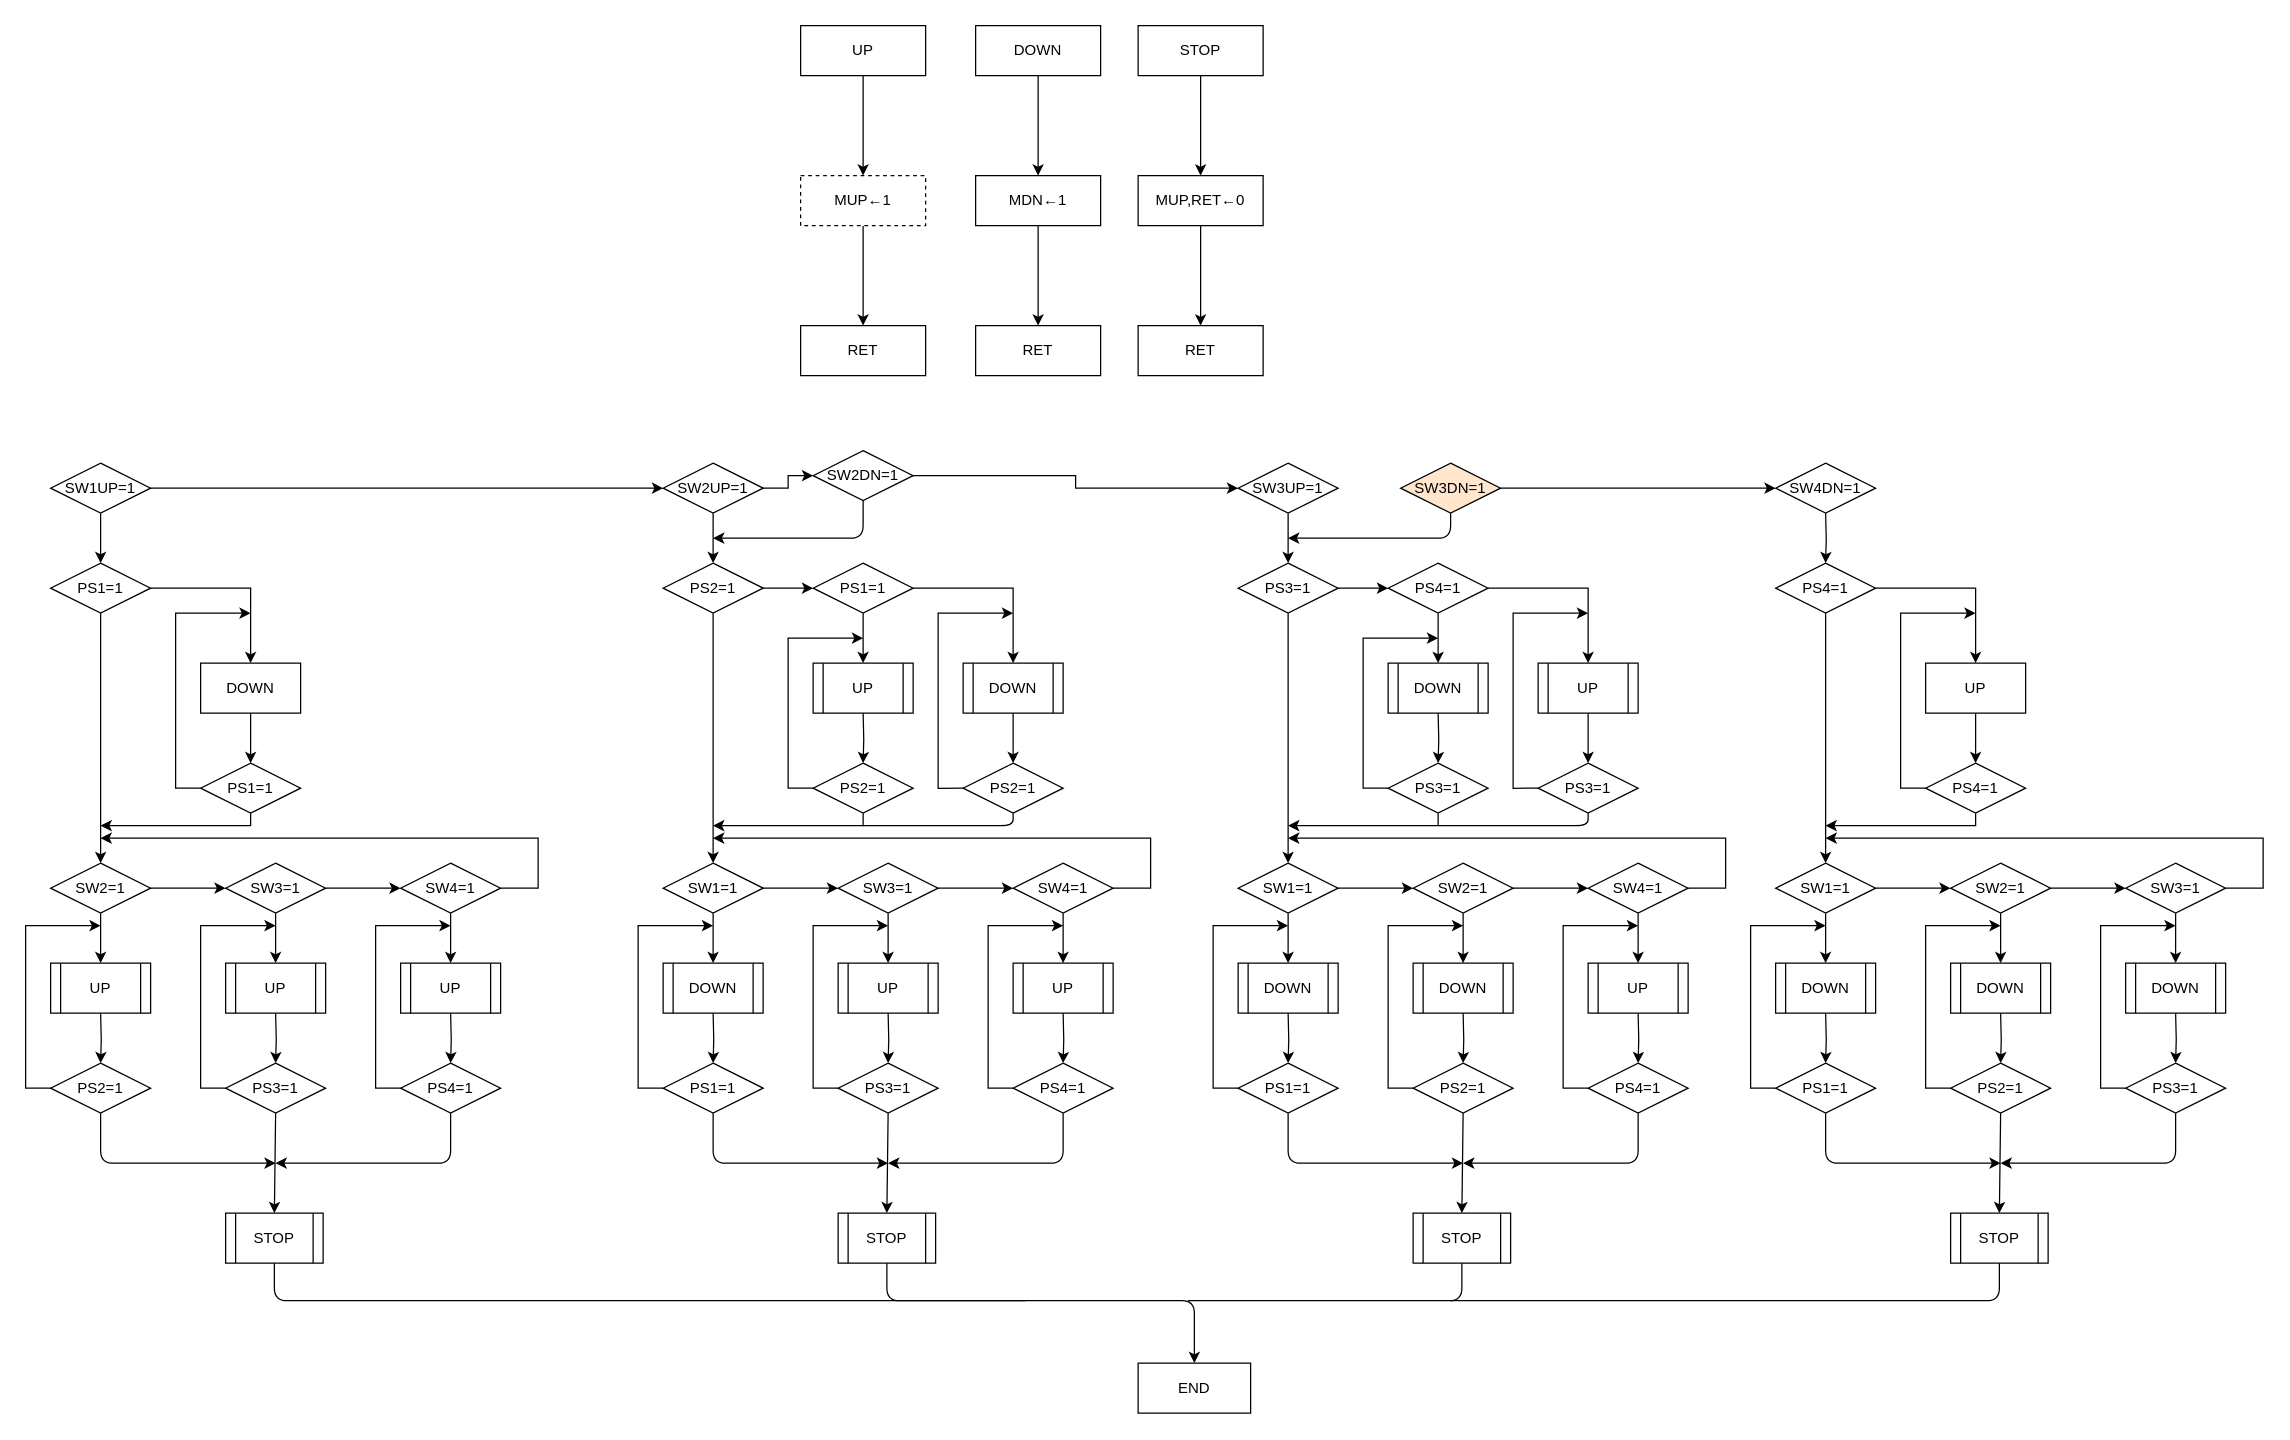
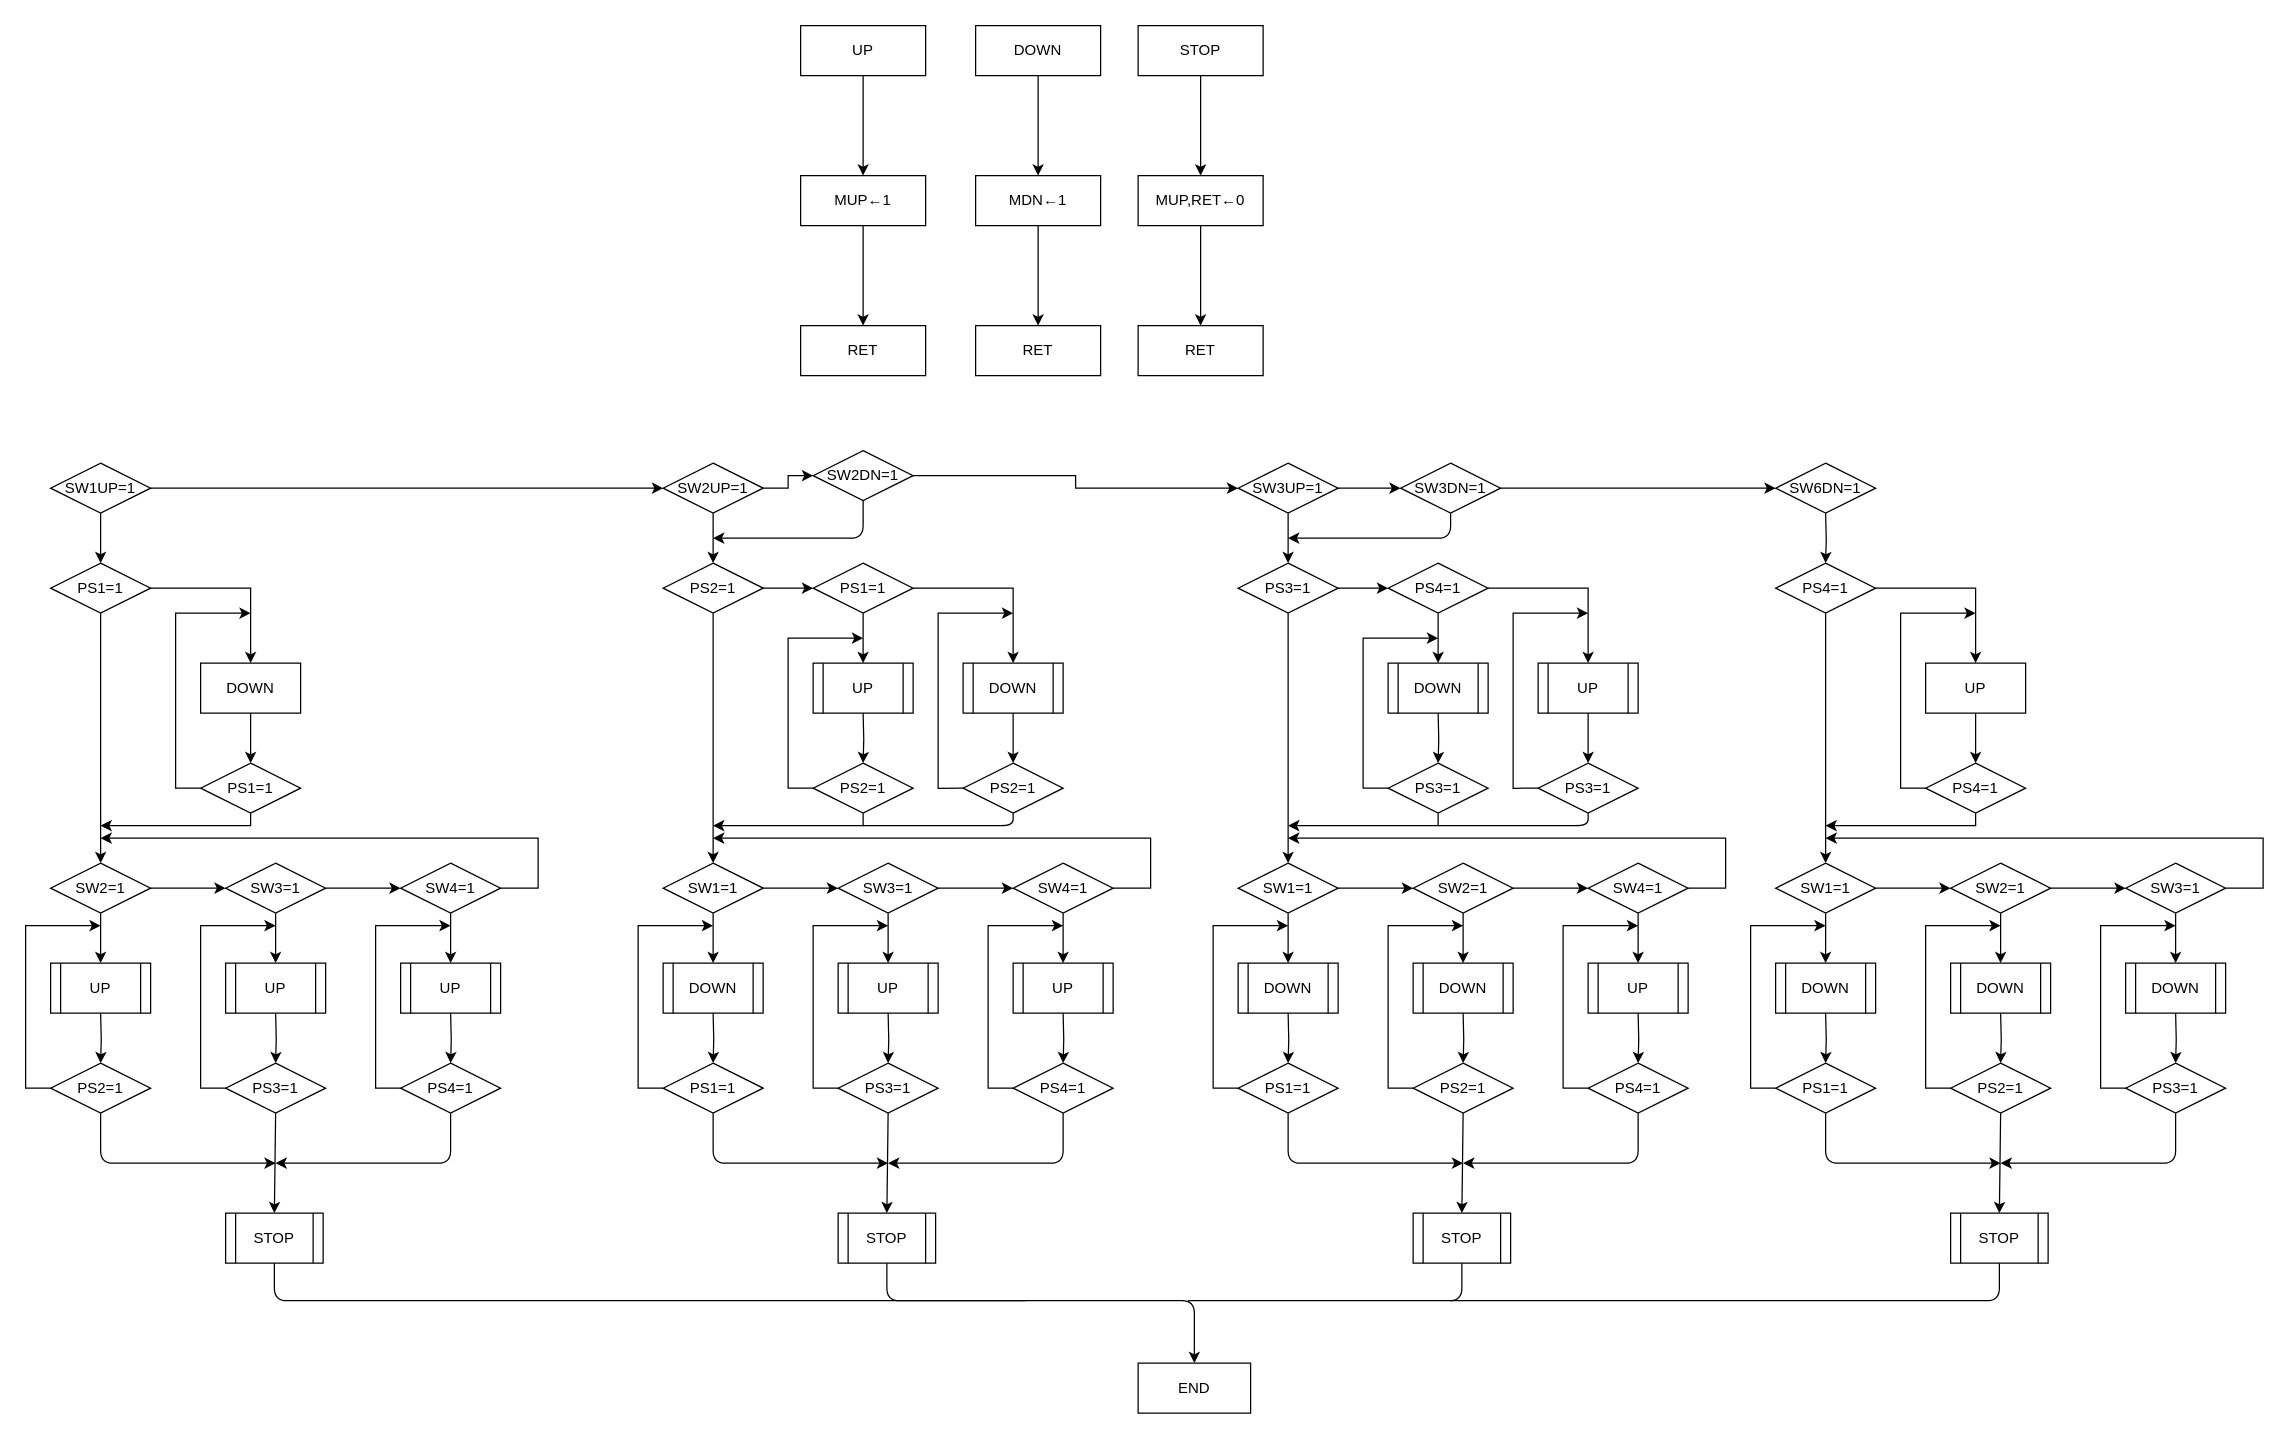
- <mxCell id="5" value="MUP←1" style="rounded=0;whiteSpace=wrap;html=1;dashed=1;" parent="1" vertex="1"><mxGeometry x="640" y="140" width="100" height="40" as="geometry" /></mxCell>
+ <mxCell id="5" value="MUP←1" style="rounded=0;whiteSpace=wrap;html=1;" parent="1" vertex="1"><mxGeometry x="640" y="140" width="100" height="40" as="geometry" /></mxCell>
+ <mxCell id="25" value="" style="edgeStyle=orthogonalEdgeStyle;rounded=0;orthogonalLoop=1;jettySize=auto;html=1;entryX=0;entryY=0.5;entryDx=0;entryDy=0;" parent="1" source="27" target="29" edge="1"><mxGeometry relative="1" as="geometry"><mxPoint x="720" y="390" as="targetPoint" /></mxGeometry></mxCell>
- <mxCell id="29" value="SW3DN=1" style="rhombus;whiteSpace=wrap;html=1;fillColor=#ffe6cc;" parent="1" vertex="1"><mxGeometry x="1120" y="370" width="80" height="40" as="geometry" /></mxCell>
+ <mxCell id="29" value="SW3DN=1" style="rhombus;whiteSpace=wrap;html=1;" parent="1" vertex="1"><mxGeometry x="1120" y="370" width="80" height="40" as="geometry" /></mxCell>
- <mxCell id="30" value="SW4DN=1" style="rhombus;whiteSpace=wrap;html=1;" parent="1" vertex="1"><mxGeometry x="1420" y="370" width="80" height="40" as="geometry" /></mxCell>
+ <mxCell id="30" value="SW6DN=1" style="rhombus;whiteSpace=wrap;html=1;" parent="1" vertex="1"><mxGeometry x="1420" y="370" width="80" height="40" as="geometry" /></mxCell>
